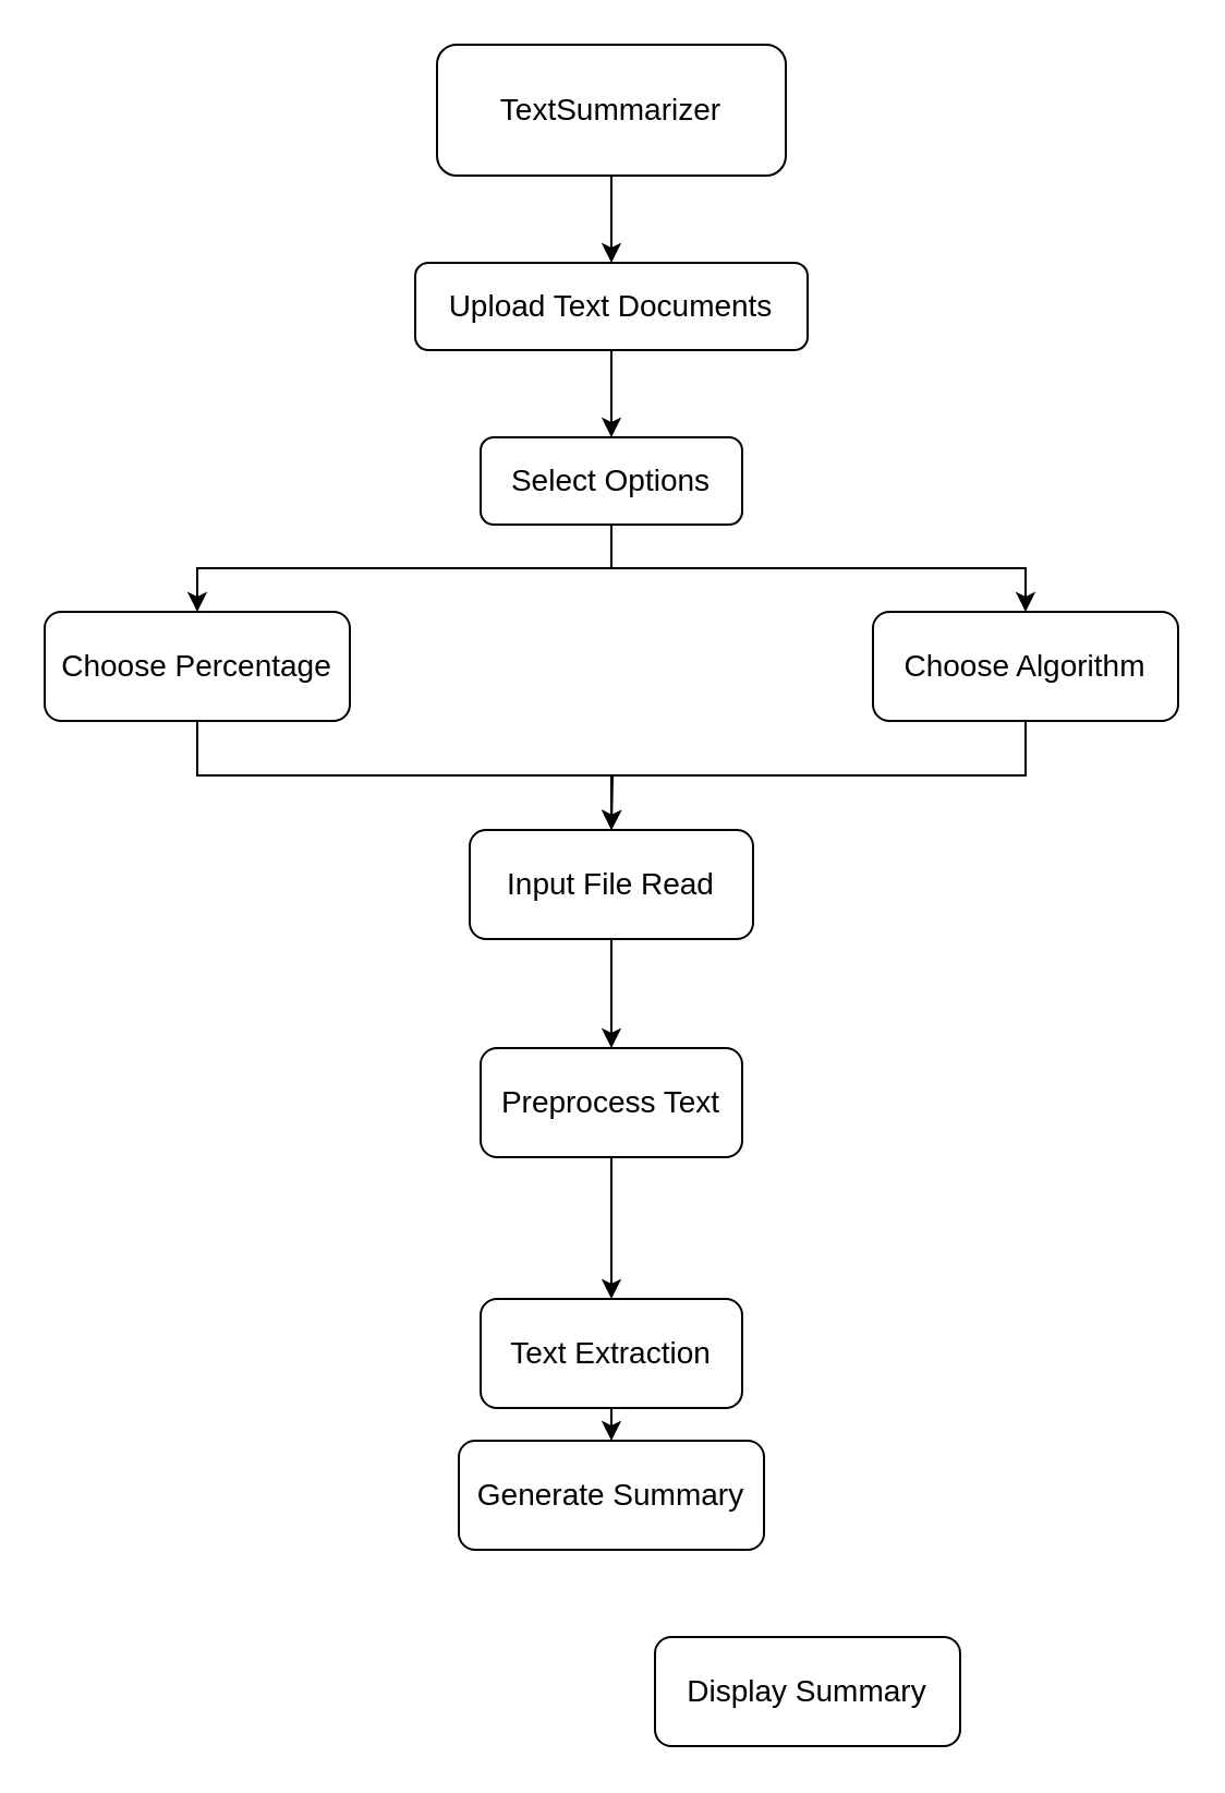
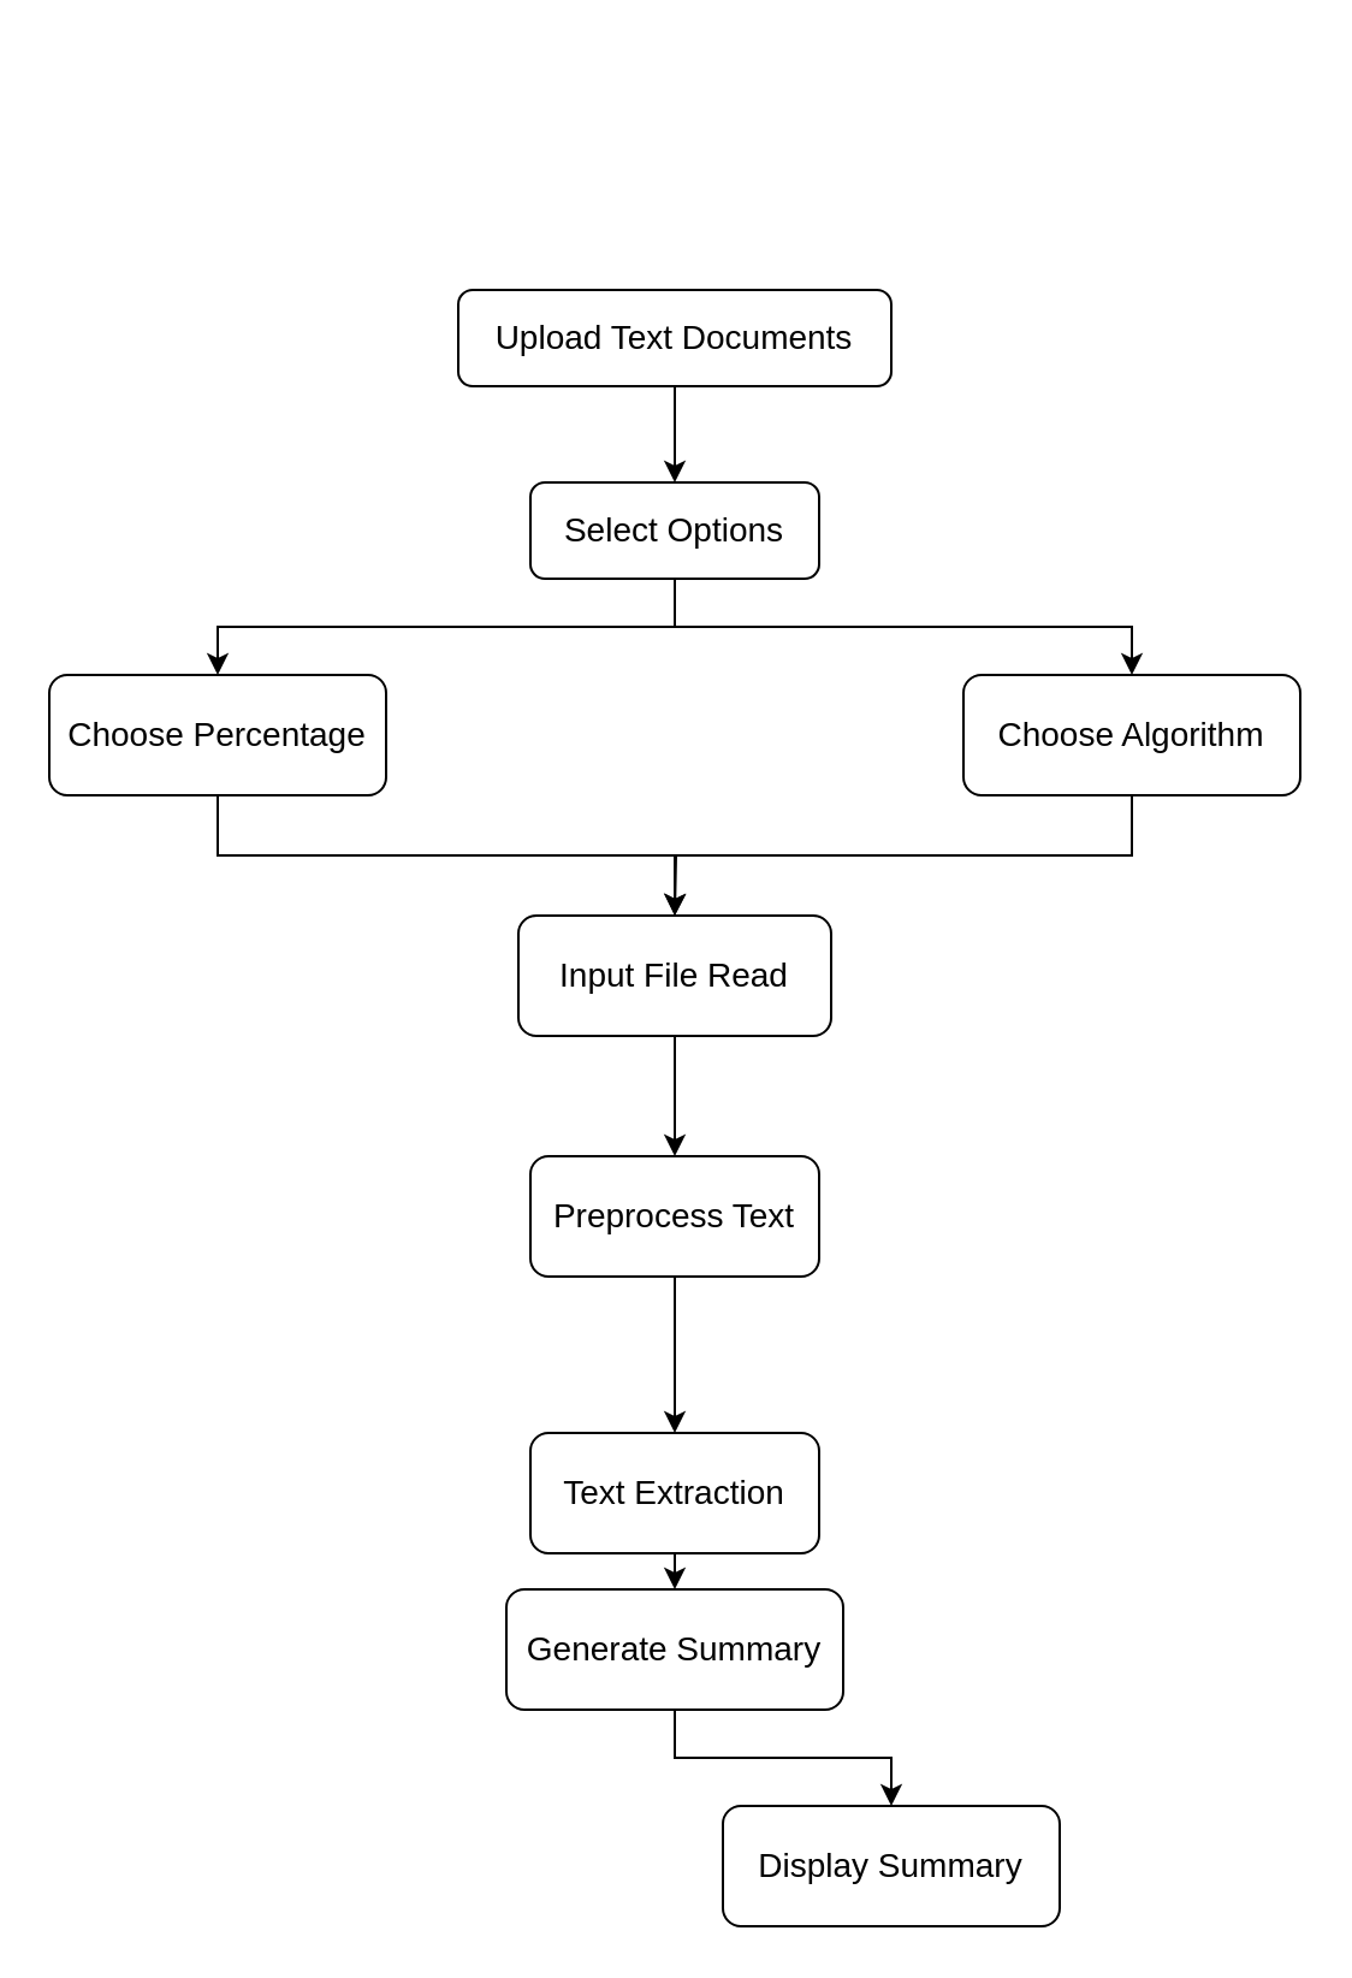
- <mxCell id="3" value="&lt;font style=&quot;font-size: 14px;&quot;&gt;TextSummarizer&lt;/font&gt;" style="rounded=1;whiteSpace=wrap;html=1;" vertex="1" parent="1"><mxGeometry x="200" y="20" width="160" height="60" as="geometry" /></mxCell>
- <mxCell id="2" style="edgeStyle=orthogonalEdgeStyle;rounded=0;orthogonalLoop=1;jettySize=auto;html=1;exitX=0.5;exitY=1;exitDx=0;exitDy=0;entryX=0.5;entryY=0;entryDx=0;entryDy=0;" edge="1" parent="1" source="3" target="21"><mxGeometry relative="1" as="geometry" /></mxCell>
+ <mxCell id="6" style="edgeStyle=orthogonalEdgeStyle;rounded=0;orthogonalLoop=1;jettySize=auto;html=1;exitX=0.5;exitY=1;exitDx=0;exitDy=0;entryX=0.5;entryY=0;entryDx=0;entryDy=0;" edge="1" parent="1" source="7" target="8"><mxGeometry relative="1" as="geometry" /></mxCell>
